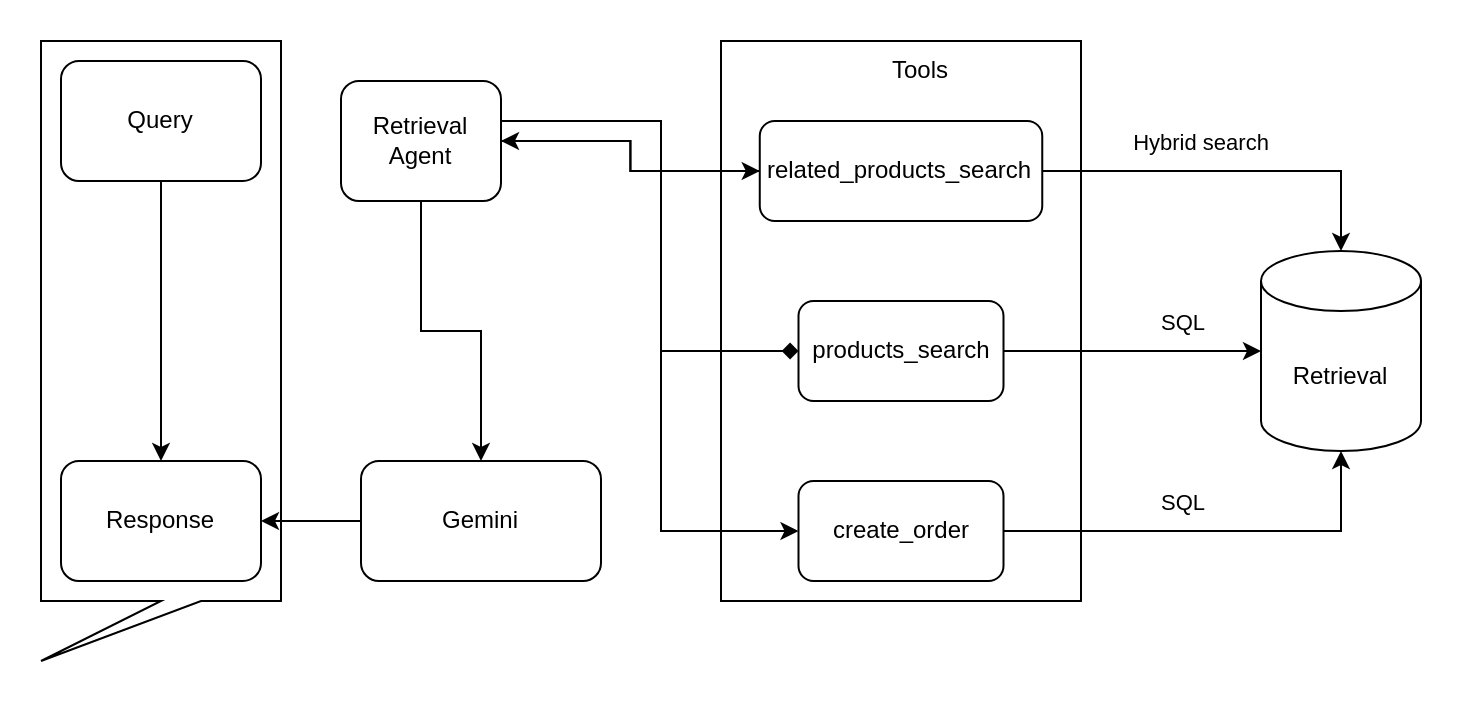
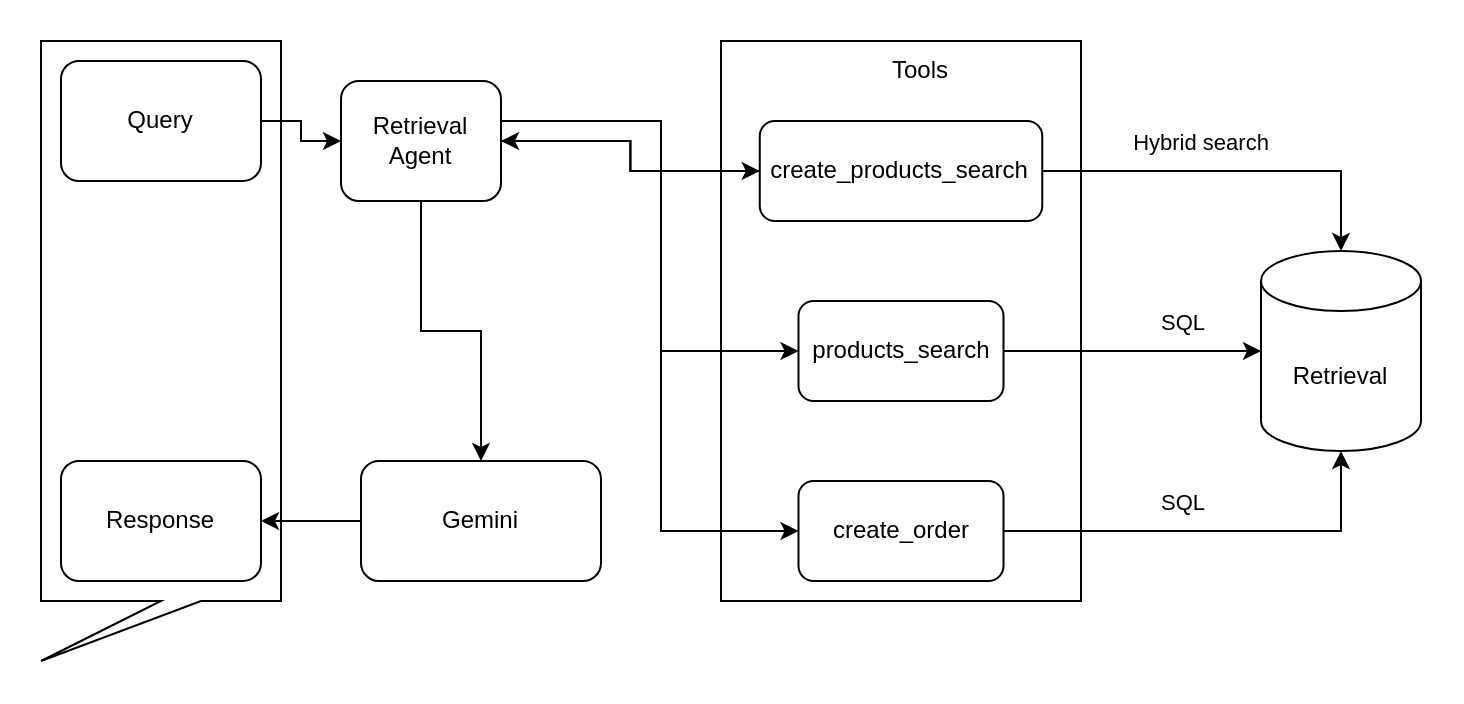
- <mxCell id="15" value="related_products_search" style="rounded=1;whiteSpace=wrap;html=1;" vertex="1" parent="1"><mxGeometry x="379.38" y="60" width="141.25" height="50" as="geometry" /></mxCell>
+ <mxCell id="15" value="create_products_search" style="rounded=1;whiteSpace=wrap;html=1;" vertex="1" parent="1"><mxGeometry x="379.38" y="60" width="141.25" height="50" as="geometry" /></mxCell>
- <mxCell id="3" style="edgeStyle=orthogonalEdgeStyle;rounded=0;orthogonalLoop=1;jettySize=auto;html=1;" edge="1" parent="1" source="4" target="5"><mxGeometry relative="1" as="geometry" /></mxCell>
+ <mxCell id="3" style="edgeStyle=orthogonalEdgeStyle;rounded=0;orthogonalLoop=1;jettySize=auto;html=1;entryX=0;entryY=0.5;entryDx=0;entryDy=0;" edge="1" parent="1" source="4" target="10"><mxGeometry relative="1" as="geometry" /></mxCell>
- <mxCell id="7" style="edgeStyle=orthogonalEdgeStyle;rounded=0;orthogonalLoop=1;jettySize=auto;html=1;entryX=0;entryY=0.5;entryDx=0;entryDy=0;endArrow=diamond;" edge="1" parent="1" source="10" target="18"><mxGeometry relative="1" as="geometry"><Array as="points"><mxPoint x="330" y="60" /><mxPoint x="330" y="175" /></Array></mxGeometry></mxCell>
+ <mxCell id="7" style="edgeStyle=orthogonalEdgeStyle;rounded=0;orthogonalLoop=1;jettySize=auto;html=1;entryX=0;entryY=0.5;entryDx=0;entryDy=0;" edge="1" parent="1" source="10" target="18"><mxGeometry relative="1" as="geometry"><Array as="points"><mxPoint x="330" y="60" /><mxPoint x="330" y="175" /></Array></mxGeometry></mxCell>
